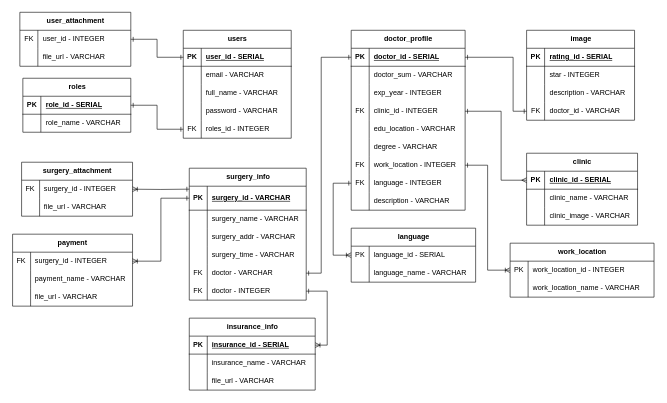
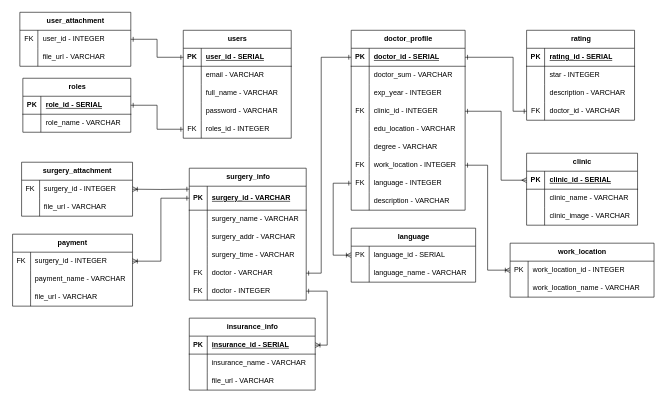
- <mxCell id="53" value="image" style="shape=table;startSize=30;container=1;collapsible=1;childLayout=tableLayout;fixedRows=1;rowLines=0;fontStyle=1;align=center;resizeLast=1;html=1;" parent="1" vertex="1"><mxGeometry x="877.5" y="50" width="180" height="150" as="geometry" /></mxCell>
+ <mxCell id="53" value="rating" style="shape=table;startSize=30;container=1;collapsible=1;childLayout=tableLayout;fixedRows=1;rowLines=0;fontStyle=1;align=center;resizeLast=1;html=1;" parent="1" vertex="1"><mxGeometry x="877.5" y="50" width="180" height="150" as="geometry" /></mxCell>
